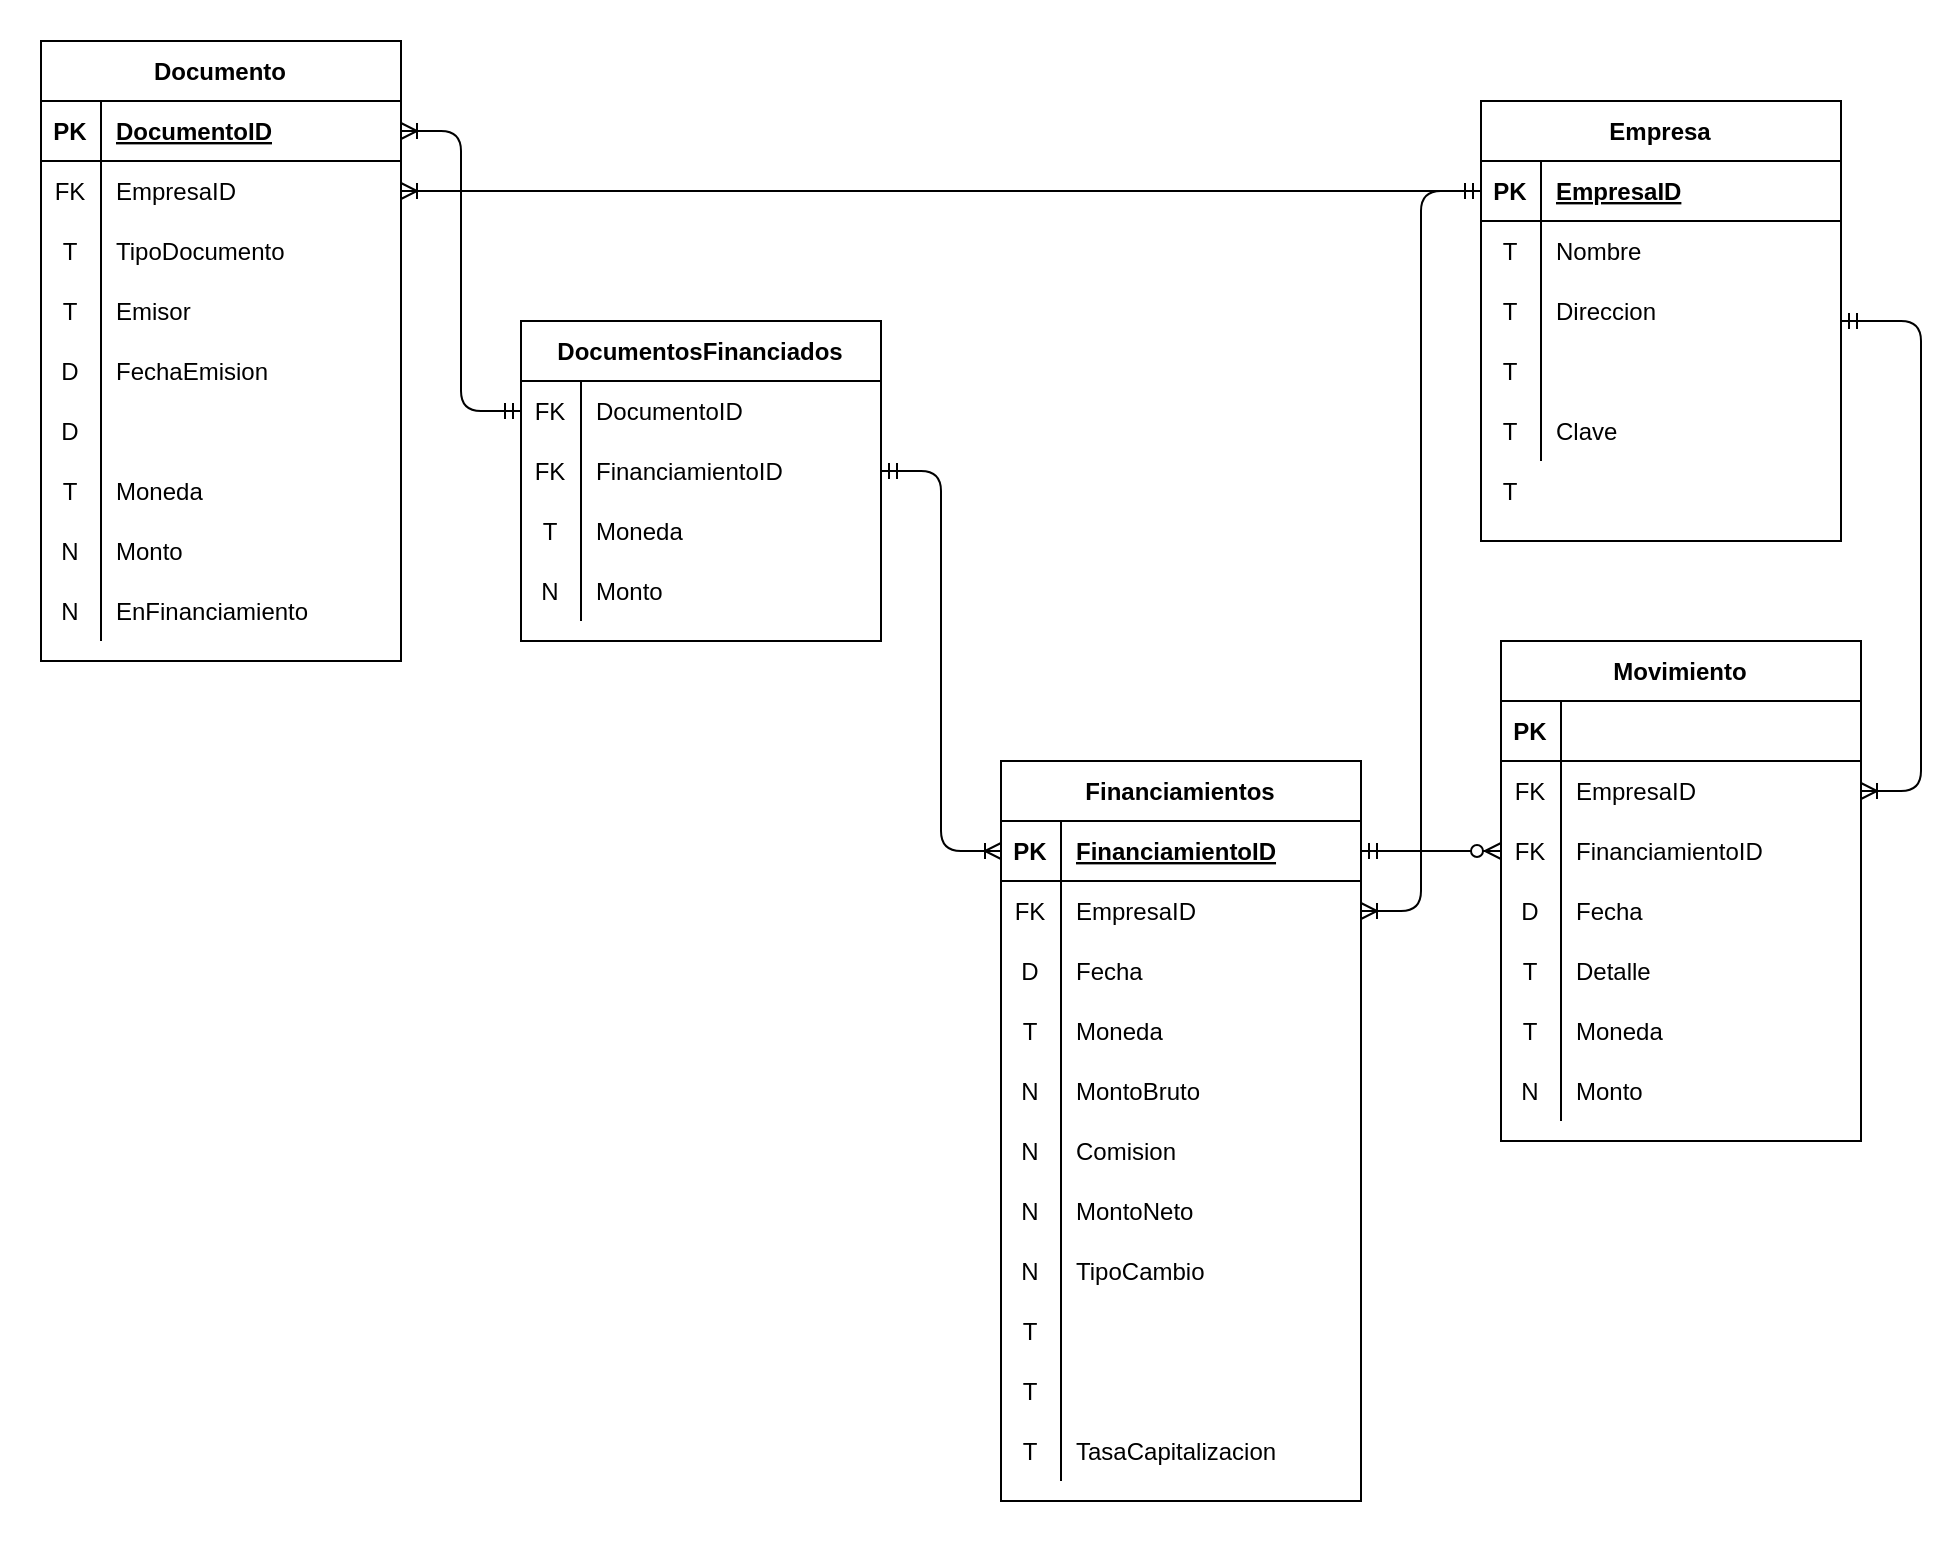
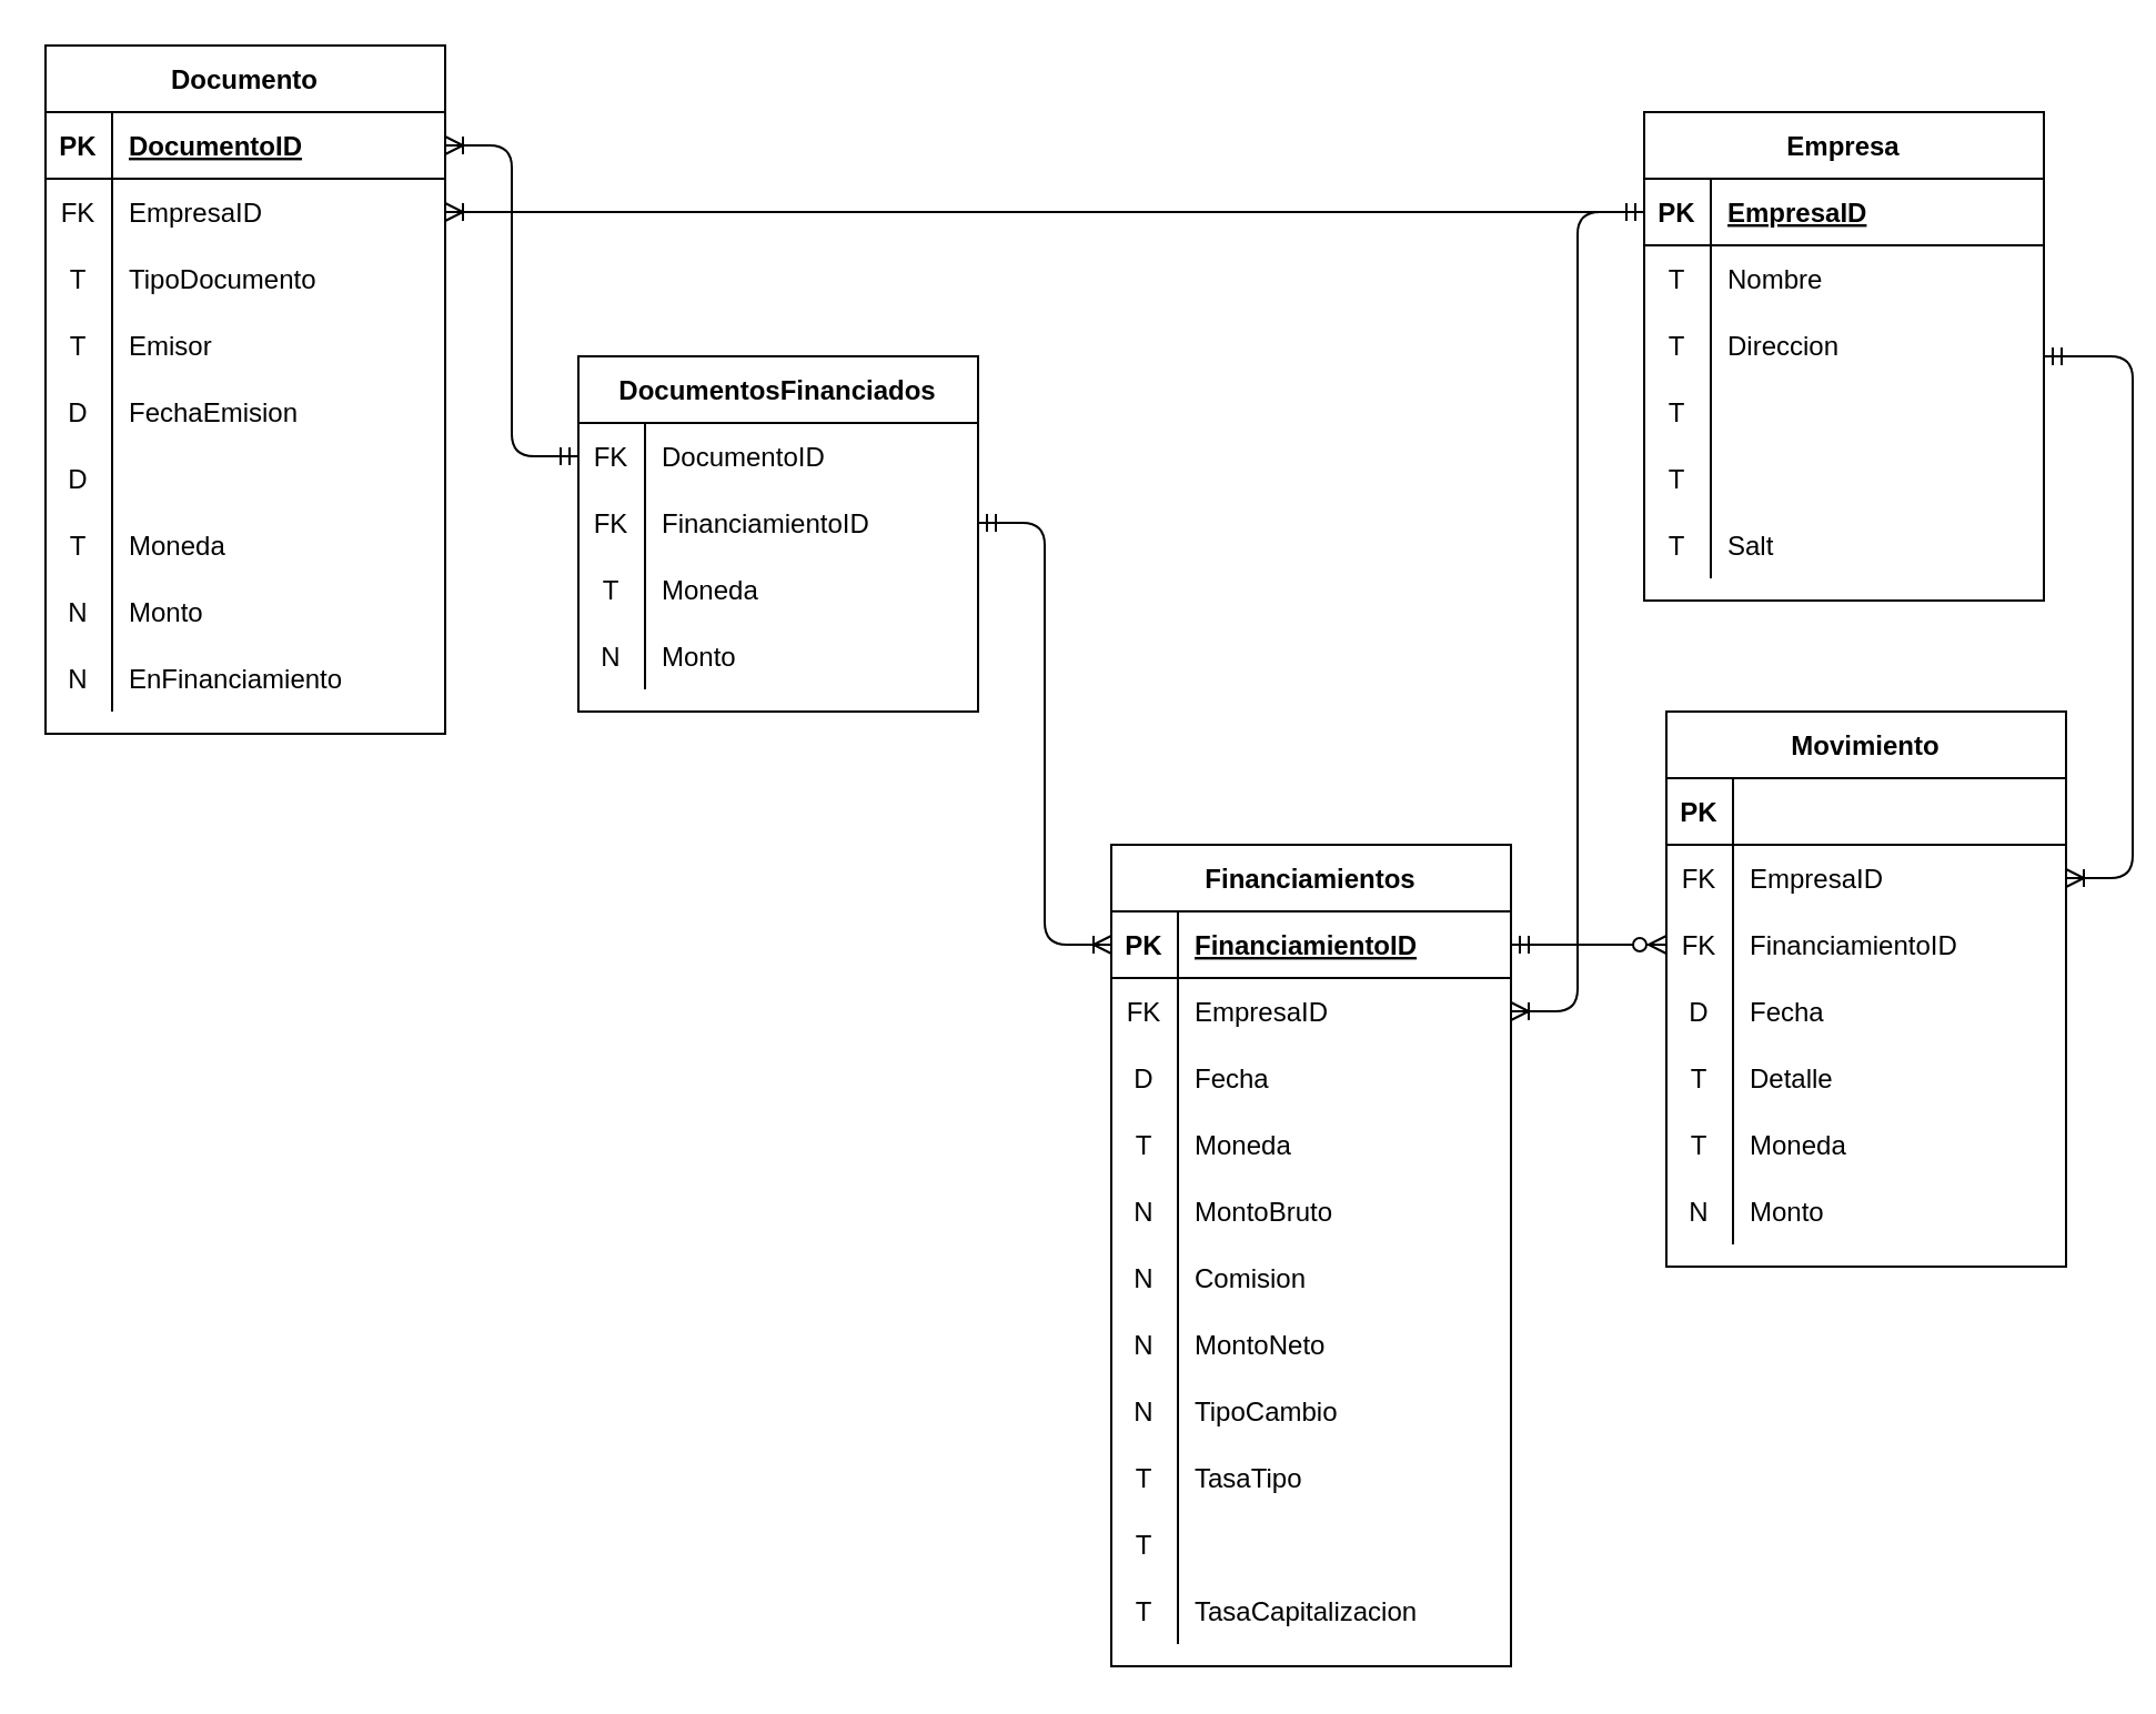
- <mxCell id="16" value="Clave" style="shape=partialRectangle;connectable=0;fillColor=none;top=0;left=0;bottom=0;right=0;align=left;spacingLeft=6;overflow=hidden;" parent="14" vertex="1"><mxGeometry x="30" width="150" height="30" as="geometry" /></mxCell>
+ <mxCell id="19" value="Salt" style="shape=partialRectangle;connectable=0;fillColor=none;top=0;left=0;bottom=0;right=0;align=left;spacingLeft=6;overflow=hidden;" parent="17" vertex="1"><mxGeometry x="30" width="150" height="30" as="geometry" /></mxCell>
+ <mxCell id="98" value="TasaTipo" style="shape=partialRectangle;connectable=0;fillColor=none;top=0;left=0;bottom=0;right=0;align=left;spacingLeft=6;overflow=hidden;" parent="96" vertex="1"><mxGeometry x="30" width="150" height="30" as="geometry" /></mxCell>
